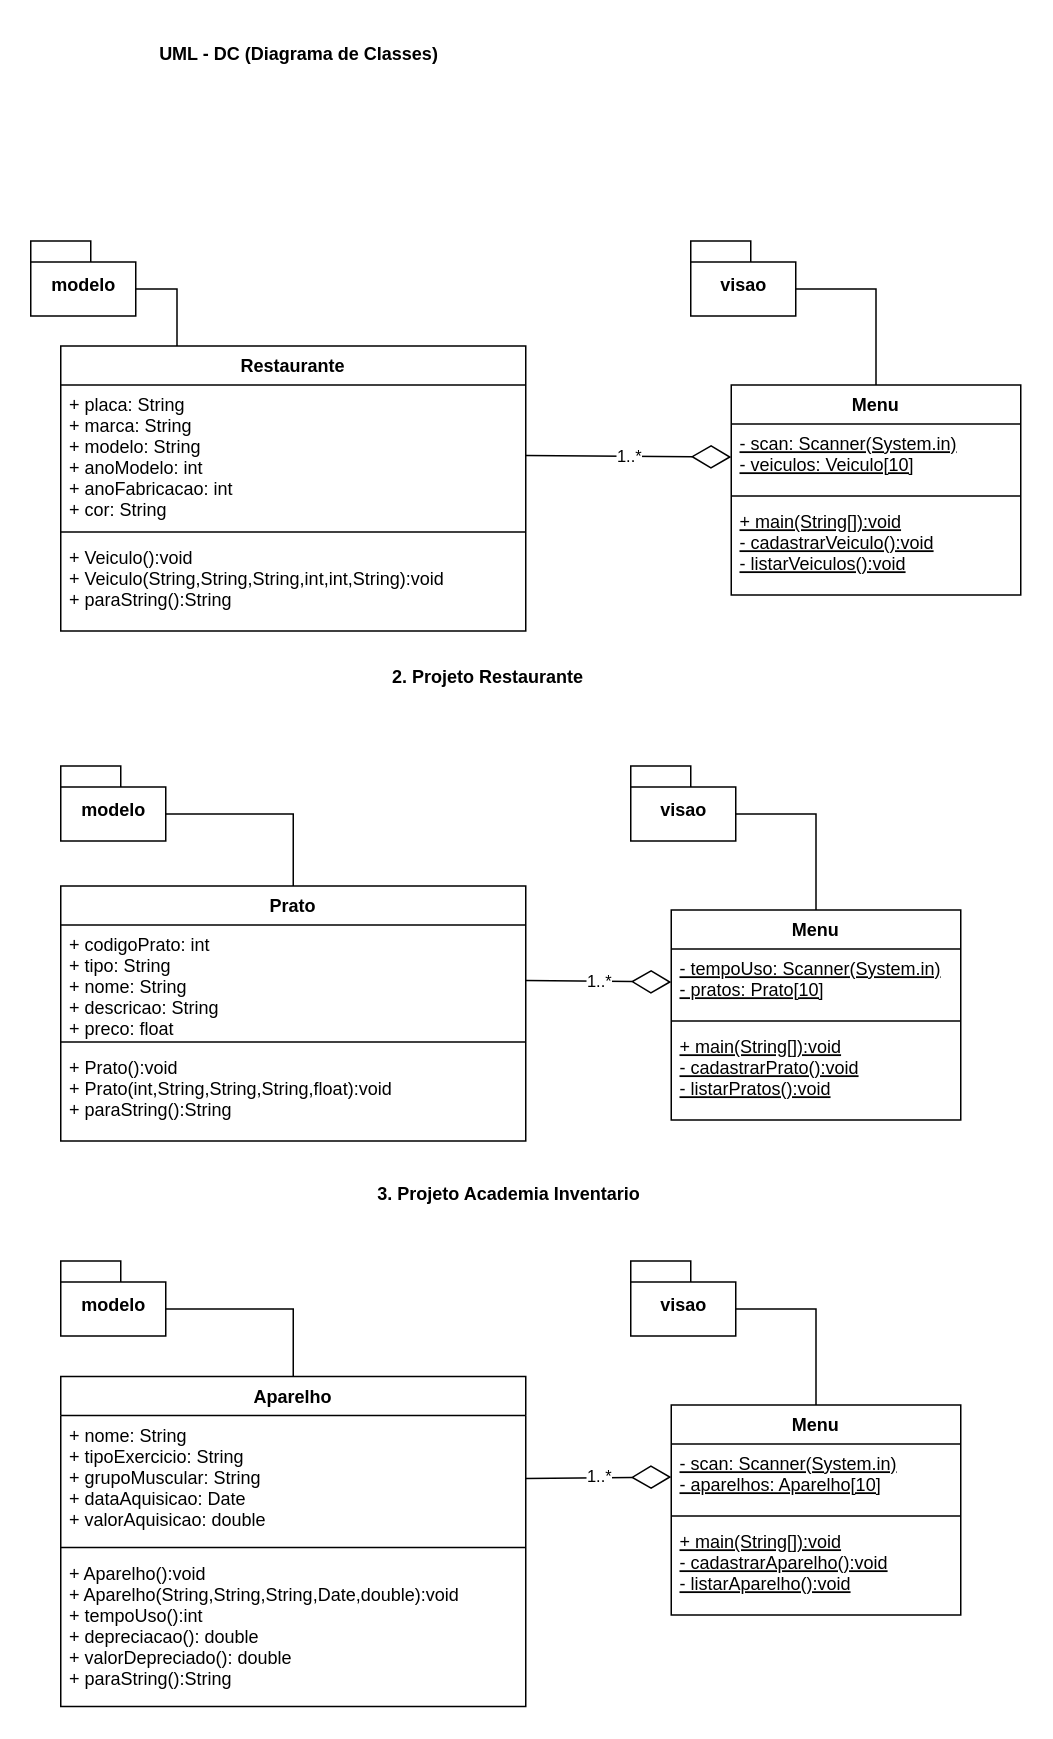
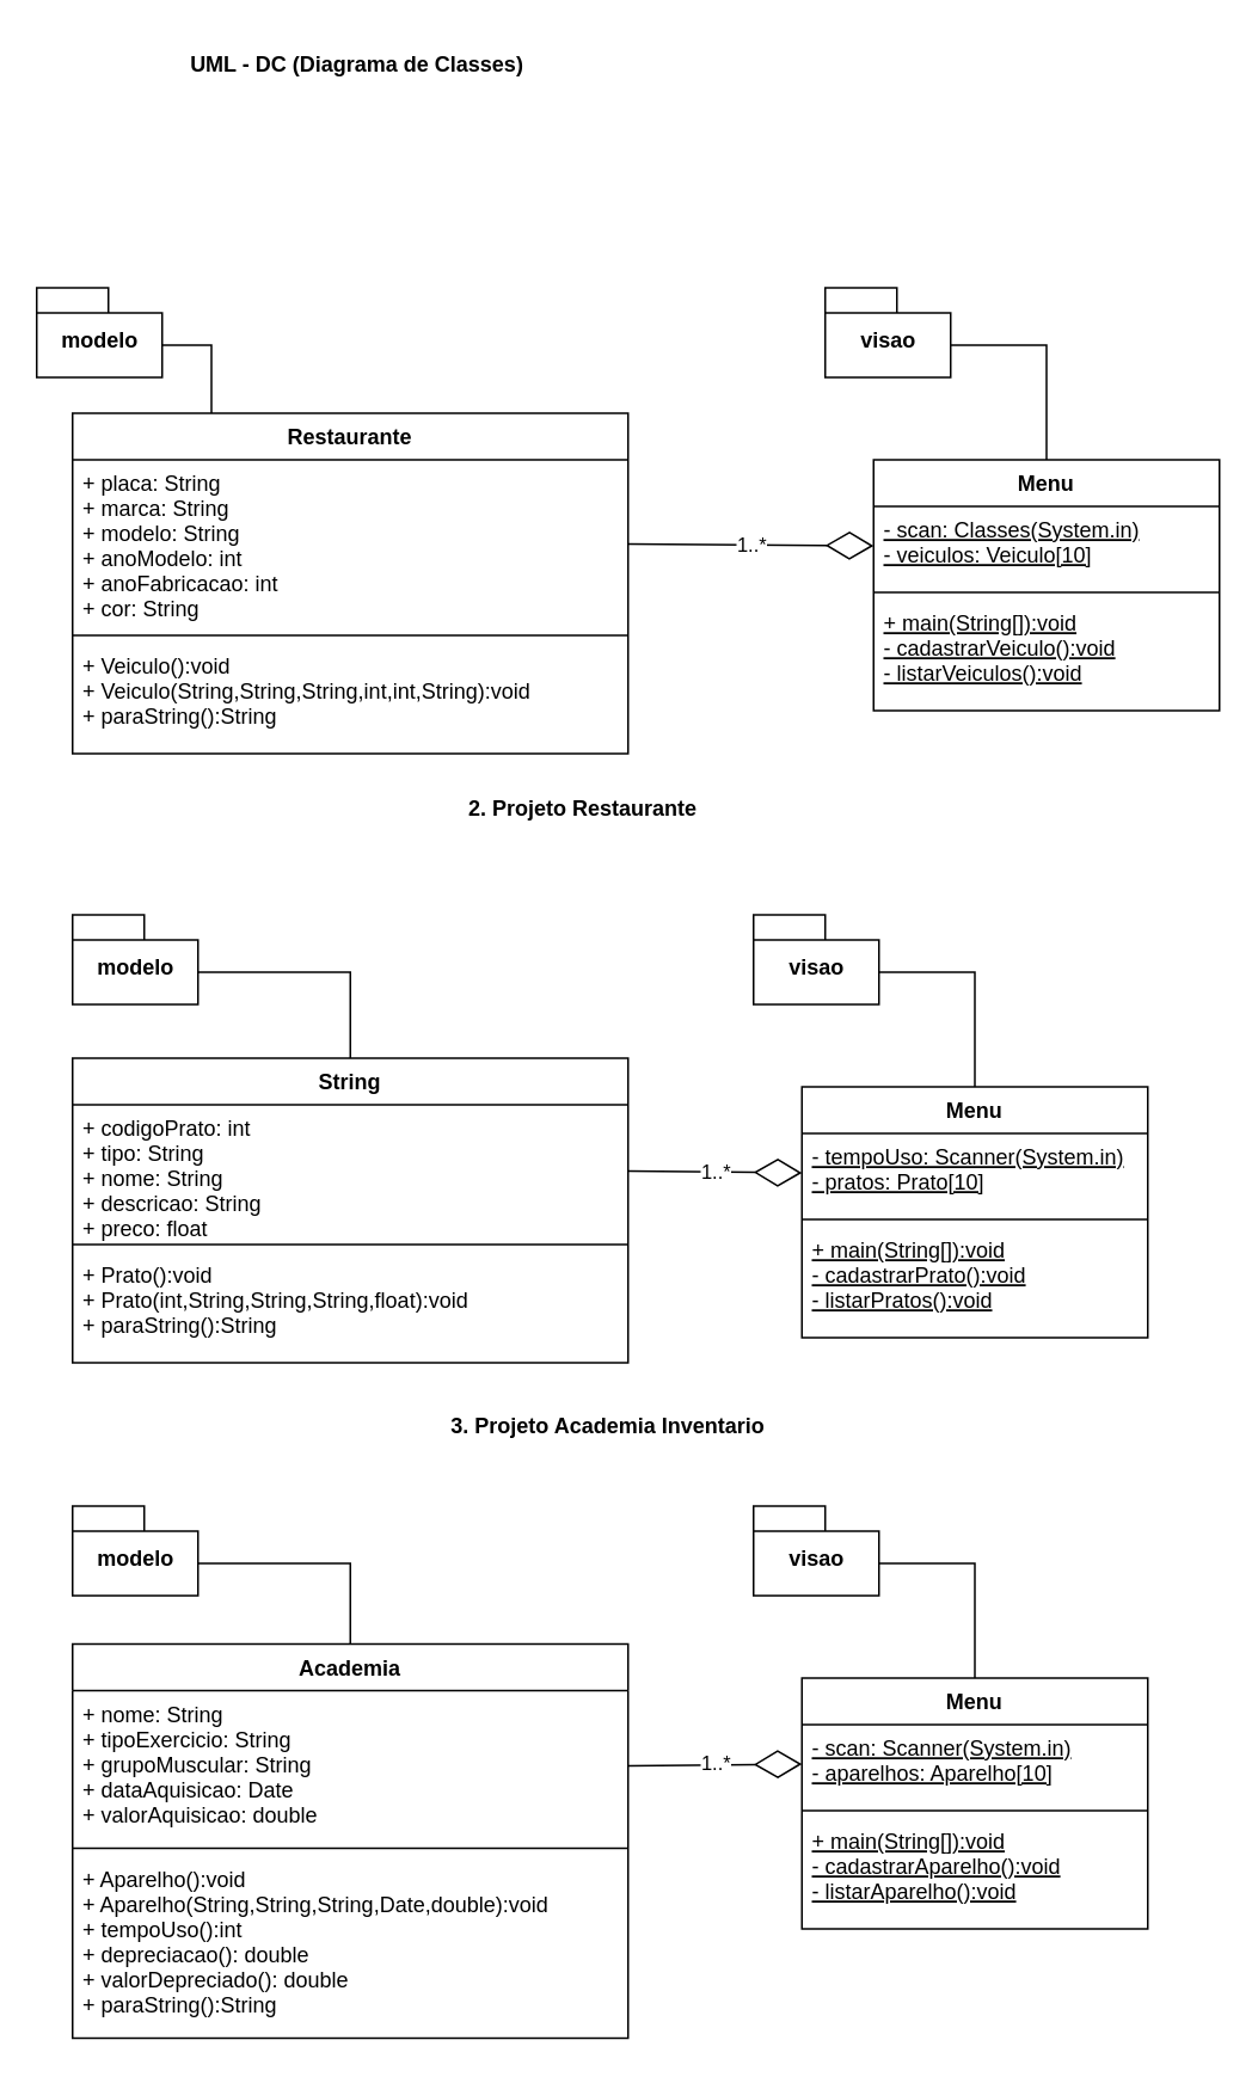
- <mxCell id="11" value="- scan: Scanner(System.in)&#10;- veiculos: Veiculo[10]" style="text;strokeColor=none;fillColor=none;align=left;verticalAlign=top;spacingLeft=4;spacingRight=4;overflow=hidden;rotatable=0;points=[[0,0.5],[1,0.5]];portConstraint=eastwest;fontStyle=4" parent="10" vertex="1"><mxGeometry y="26" width="193" height="44" as="geometry" /></mxCell>
+ <mxCell id="11" value="- scan: Classes(System.in)&#10;- veiculos: Veiculo[10]" style="text;strokeColor=none;fillColor=none;align=left;verticalAlign=top;spacingLeft=4;spacingRight=4;overflow=hidden;rotatable=0;points=[[0,0.5],[1,0.5]];portConstraint=eastwest;fontStyle=4" parent="10" vertex="1"><mxGeometry y="26" width="193" height="44" as="geometry" /></mxCell>
- <mxCell id="17" value="Prato" style="swimlane;fontStyle=1;align=center;verticalAlign=top;childLayout=stackLayout;horizontal=1;startSize=26;horizontalStack=0;resizeParent=1;resizeParentMax=0;resizeLast=0;collapsible=1;marginBottom=0;" parent="1" vertex="1"><mxGeometry x="40" y="590" width="310" height="170" as="geometry" /></mxCell>
+ <mxCell id="17" value="String" style="swimlane;fontStyle=1;align=center;verticalAlign=top;childLayout=stackLayout;horizontal=1;startSize=26;horizontalStack=0;resizeParent=1;resizeParentMax=0;resizeLast=0;collapsible=1;marginBottom=0;" parent="1" vertex="1"><mxGeometry x="40" y="590" width="310" height="170" as="geometry" /></mxCell>
- <mxCell id="30" value="Aparelho" style="swimlane;fontStyle=1;align=center;verticalAlign=top;childLayout=stackLayout;horizontal=1;startSize=26;horizontalStack=0;resizeParent=1;resizeParentMax=0;resizeLast=0;collapsible=1;marginBottom=0;" parent="1" vertex="1"><mxGeometry x="40" y="917" width="310" height="220" as="geometry" /></mxCell>
+ <mxCell id="30" value="Academia" style="swimlane;fontStyle=1;align=center;verticalAlign=top;childLayout=stackLayout;horizontal=1;startSize=26;horizontalStack=0;resizeParent=1;resizeParentMax=0;resizeLast=0;collapsible=1;marginBottom=0;" parent="1" vertex="1"><mxGeometry x="40" y="917" width="310" height="220" as="geometry" /></mxCell>
